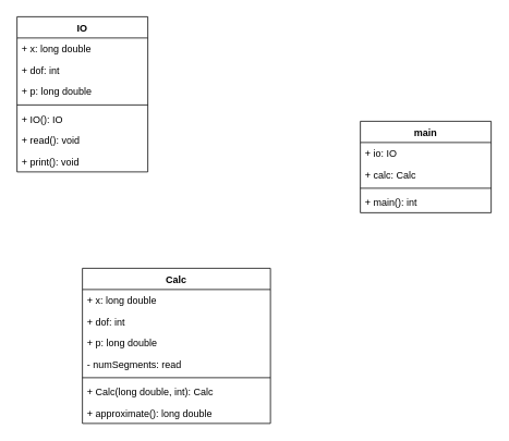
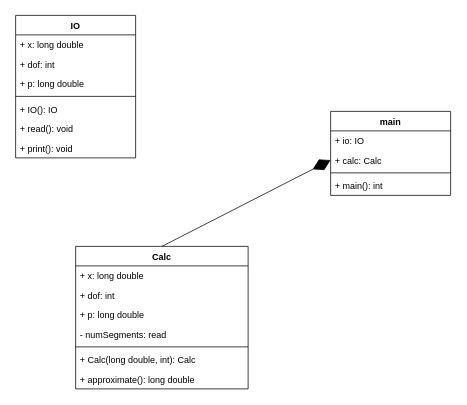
+ <mxCell id="23" value="" style="endArrow=diamondThin;endFill=1;endSize=24;html=1;exitX=0.5;exitY=0;exitDx=0;exitDy=0;entryX=0;entryY=0.5;entryDx=0;entryDy=0;" parent="1" source="15" target="12" edge="1"><mxGeometry width="160" relative="1" as="geometry"><mxPoint x="220" y="278" as="sourcePoint" /><mxPoint x="380" y="278" as="targetPoint" /></mxGeometry></mxCell>
